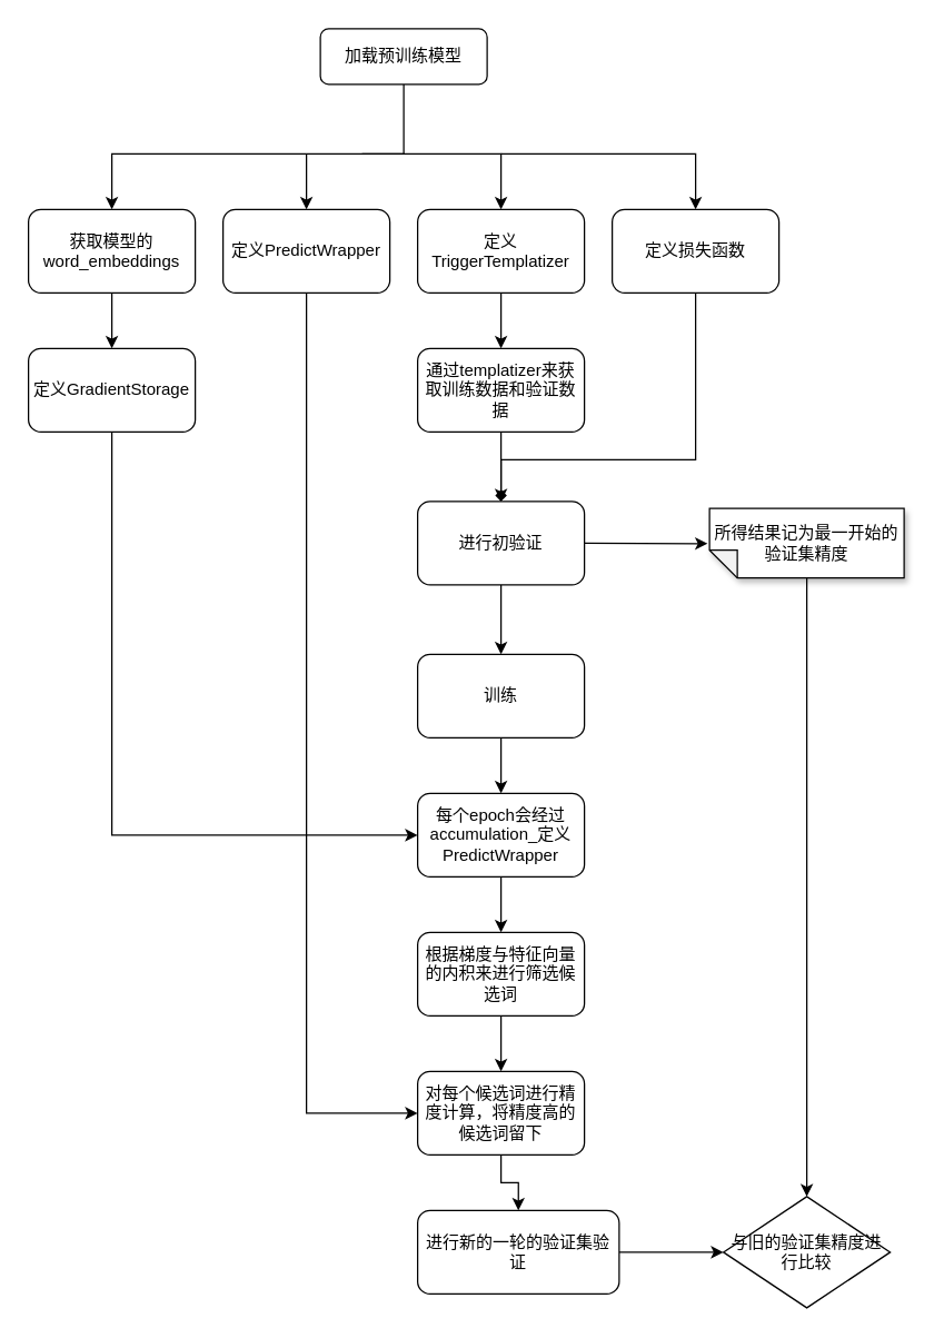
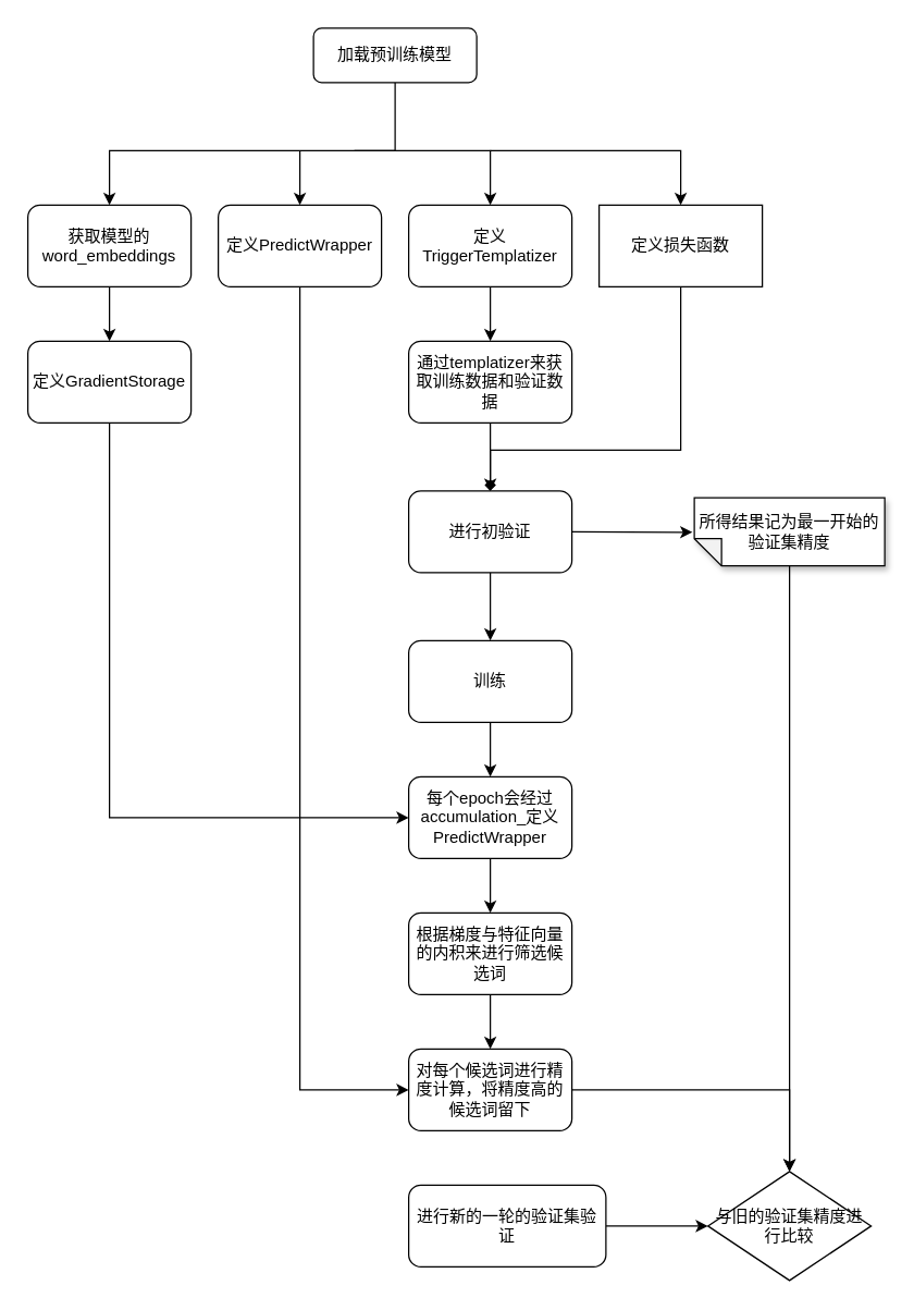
- <mxCell id="14" value="定义损失函数" style="rounded=1;whiteSpace=wrap;html=1;" vertex="1" parent="1"><mxGeometry x="440" y="150" width="120" height="60" as="geometry" /></mxCell>
+ <mxCell id="14" value="定义损失函数" style="whiteSpace=wrap;html=1;rounded=0;" vertex="1" parent="1"><mxGeometry x="440" y="150" width="120" height="60" as="geometry" /></mxCell>
- <mxCell id="31" value="" style="edgeStyle=orthogonalEdgeStyle;rounded=0;orthogonalLoop=1;jettySize=auto;html=1;" edge="1" parent="1" source="32" target="34"><mxGeometry relative="1" as="geometry" /></mxCell>
+ <mxCell id="31" value="" style="edgeStyle=orthogonalEdgeStyle;rounded=0;orthogonalLoop=1;jettySize=auto;html=1;" edge="1" parent="1" source="32" target="35"><mxGeometry relative="1" as="geometry" /></mxCell>
